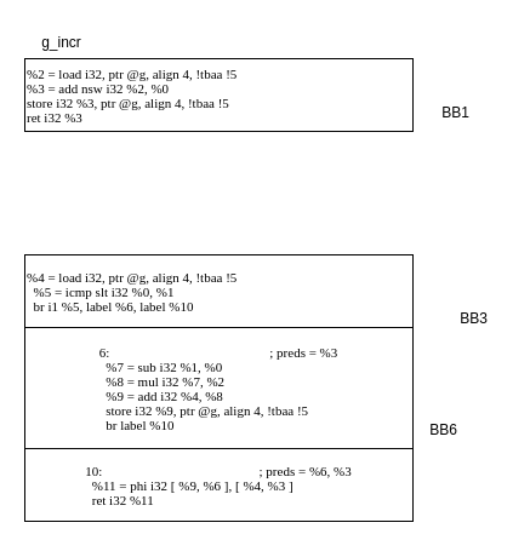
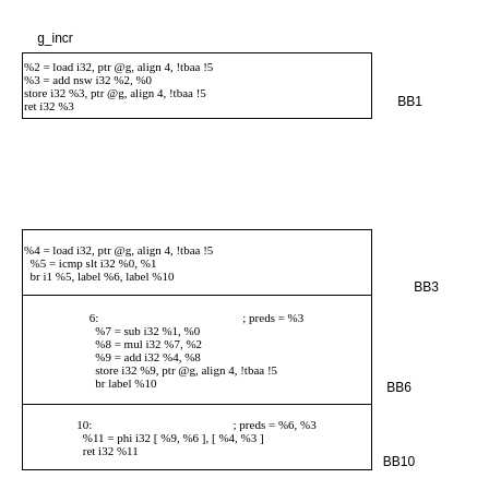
+ <mxCell id="10" value="BB10" style="text;html=1;align=center;verticalAlign=middle;resizable=0;points=[];autosize=1;strokeColor=none;fillColor=none;" vertex="1" parent="1"><mxGeometry x="340" y="408" width="50" height="30" as="geometry" /></mxCell>
